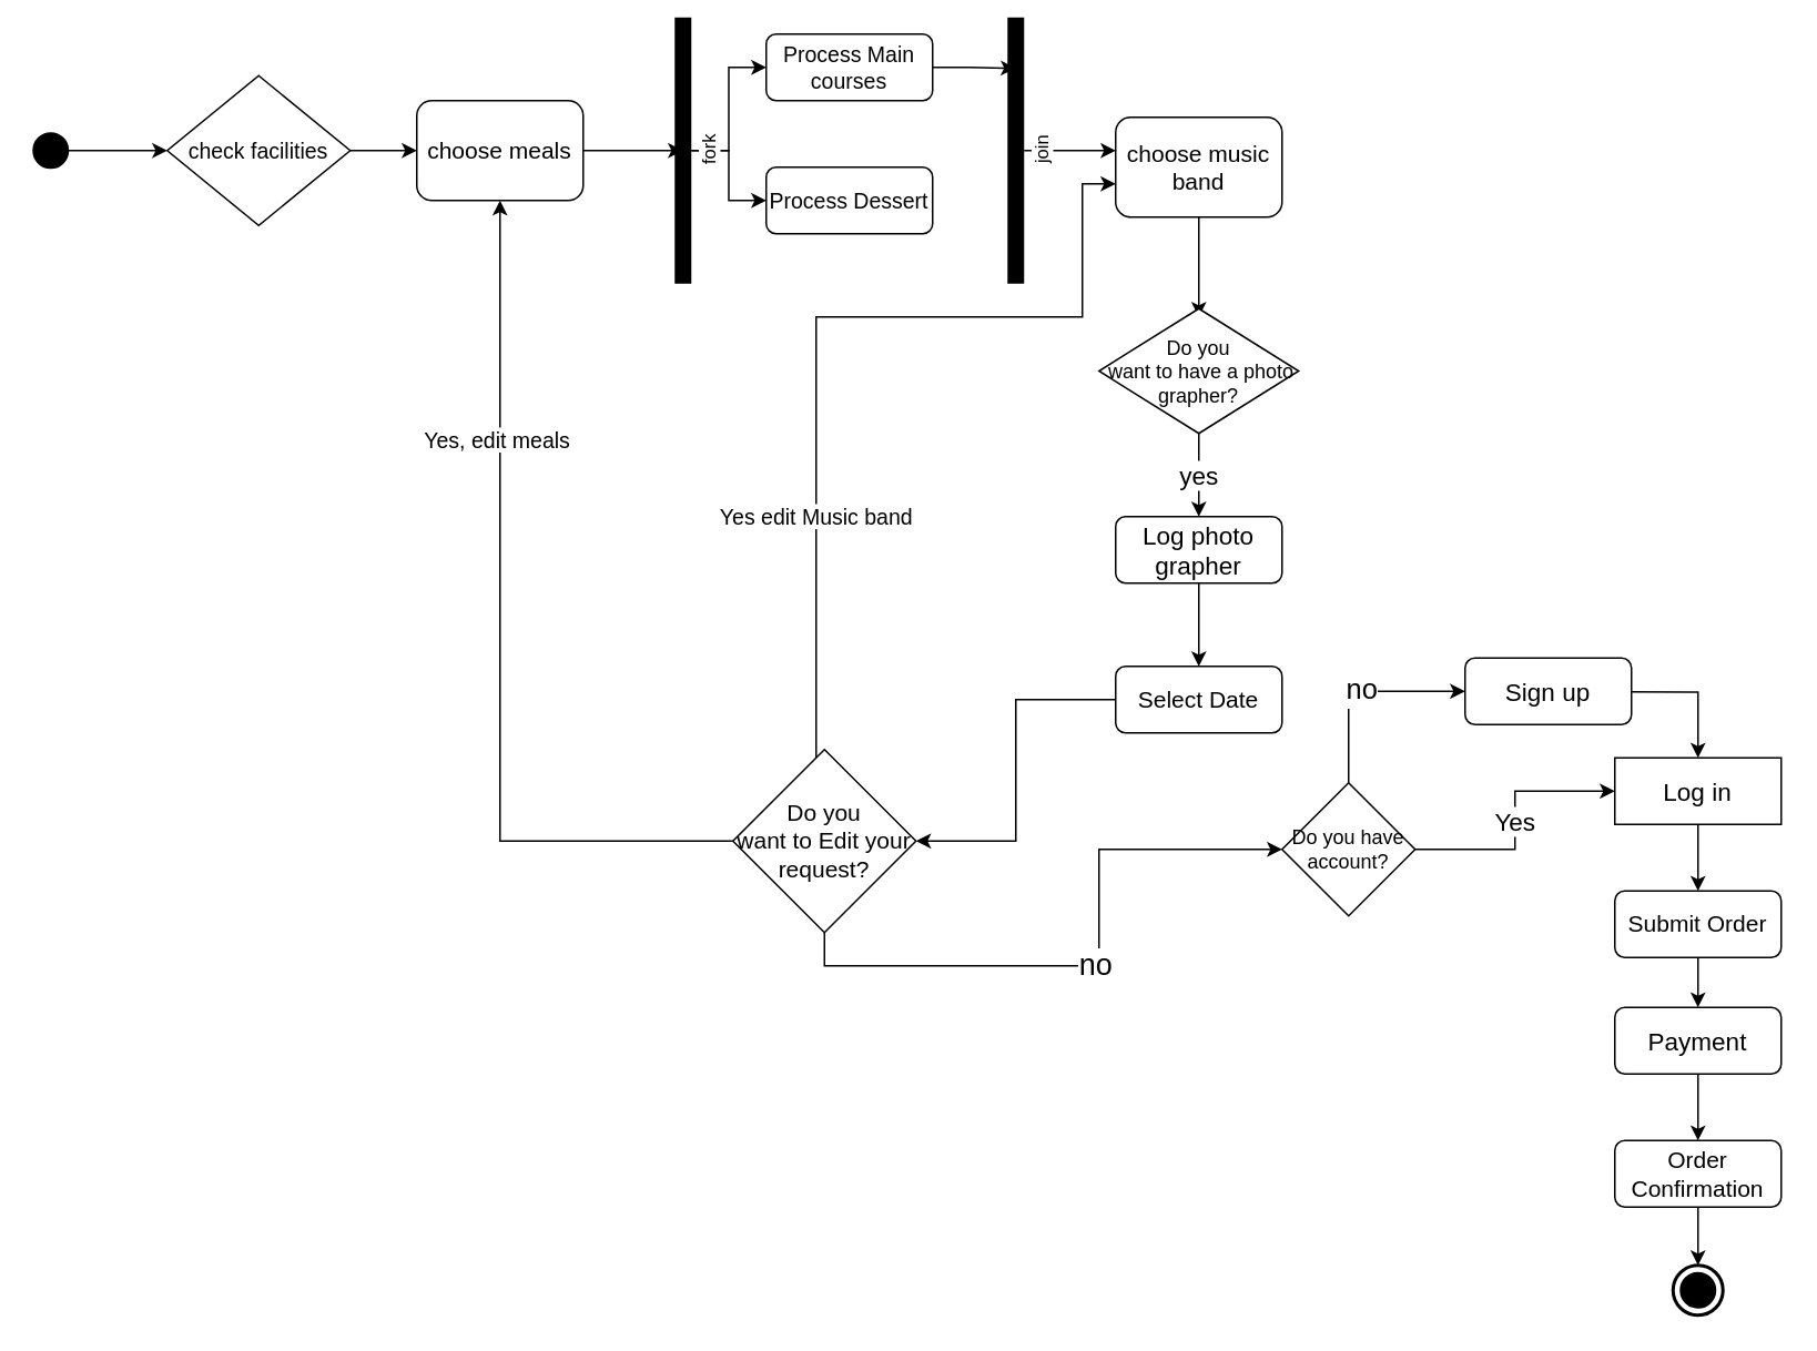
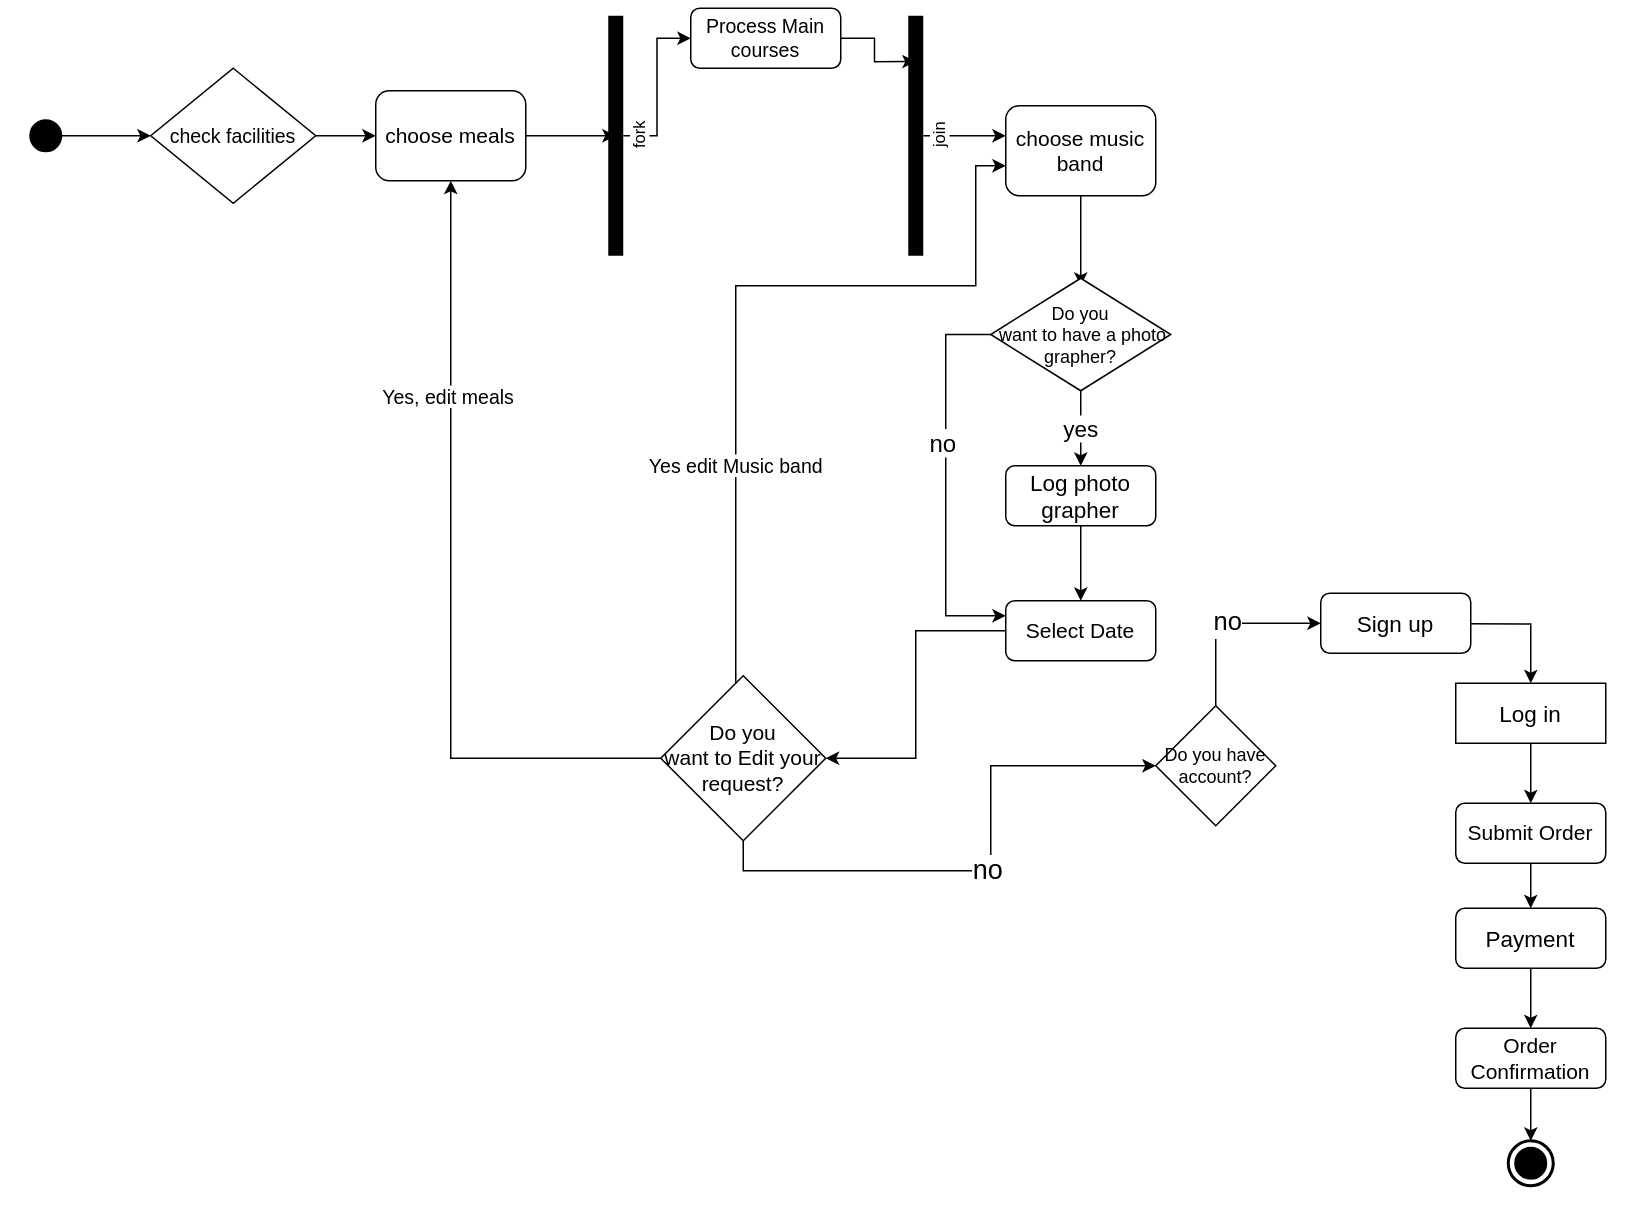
- <mxCell id="26" value="&lt;div&gt;&lt;font style=&quot;font-size: 13px;&quot;&gt;Process Main courses&lt;/font&gt;&lt;/div&gt;" style="rounded=1;whiteSpace=wrap;html=1;strokeWidth=1;fontSize=11;" vertex="1" parent="1"><mxGeometry x="460" y="20" width="100" height="40" as="geometry" /></mxCell>
+ <mxCell id="26" value="&lt;div&gt;&lt;font style=&quot;font-size: 13px;&quot;&gt;Process Main courses&lt;/font&gt;&lt;/div&gt;" style="rounded=1;whiteSpace=wrap;html=1;strokeWidth=1;fontSize=11;" vertex="1" parent="1"><mxGeometry x="460" y="5" width="100" height="40" as="geometry" /></mxCell>
- <mxCell id="23" style="edgeStyle=orthogonalEdgeStyle;rounded=0;orthogonalLoop=1;jettySize=auto;html=1;entryX=0;entryY=0.5;entryDx=0;entryDy=0;fontSize=11;" edge="1" parent="1" source="24" target="27"><mxGeometry relative="1" as="geometry" /></mxCell>
- <mxCell id="27" value="&lt;div&gt;&lt;font style=&quot;font-size: 13px;&quot;&gt;Process Dessert&lt;/font&gt;&lt;/div&gt;" style="rounded=1;whiteSpace=wrap;html=1;strokeWidth=1;fontSize=11;" vertex="1" parent="1"><mxGeometry x="460" y="100" width="100" height="40" as="geometry" /></mxCell>
+ <mxCell id="33" style="edgeStyle=orthogonalEdgeStyle;rounded=0;orthogonalLoop=1;jettySize=auto;html=1;fontSize=10;entryX=0;entryY=0.25;entryDx=0;entryDy=0;" edge="1" parent="1" source="35" target="39"><mxGeometry relative="1" as="geometry"><mxPoint x="650" y="430" as="targetPoint" /><Array as="points"><mxPoint x="630" y="223" /><mxPoint x="630" y="410" /></Array></mxGeometry></mxCell>
+ <mxCell id="34" value="&lt;font style=&quot;font-size: 16px;&quot;&gt;no&lt;/font&gt;" style="edgeLabel;html=1;align=center;verticalAlign=middle;resizable=0;points=[];fontSize=10;" vertex="1" connectable="0" parent="33"><mxGeometry x="-0.208" y="-3" relative="1" as="geometry"><mxPoint as="offset" /></mxGeometry></mxCell>
- <mxCell id="8" value="&lt;font style=&quot;font-size: 15px;&quot;&gt;Yes&lt;/font&gt;" style="edgeStyle=orthogonalEdgeStyle;rounded=0;orthogonalLoop=1;jettySize=auto;html=1;fontSize=11;entryX=0;entryY=0.5;entryDx=0;entryDy=0;" edge="1" parent="1" source="10" target="14"><mxGeometry x="-0.007" relative="1" as="geometry"><mxPoint x="940" y="505" as="targetPoint" /><mxPoint x="860" y="505" as="sourcePoint" /><mxPoint as="offset" /></mxGeometry></mxCell>
